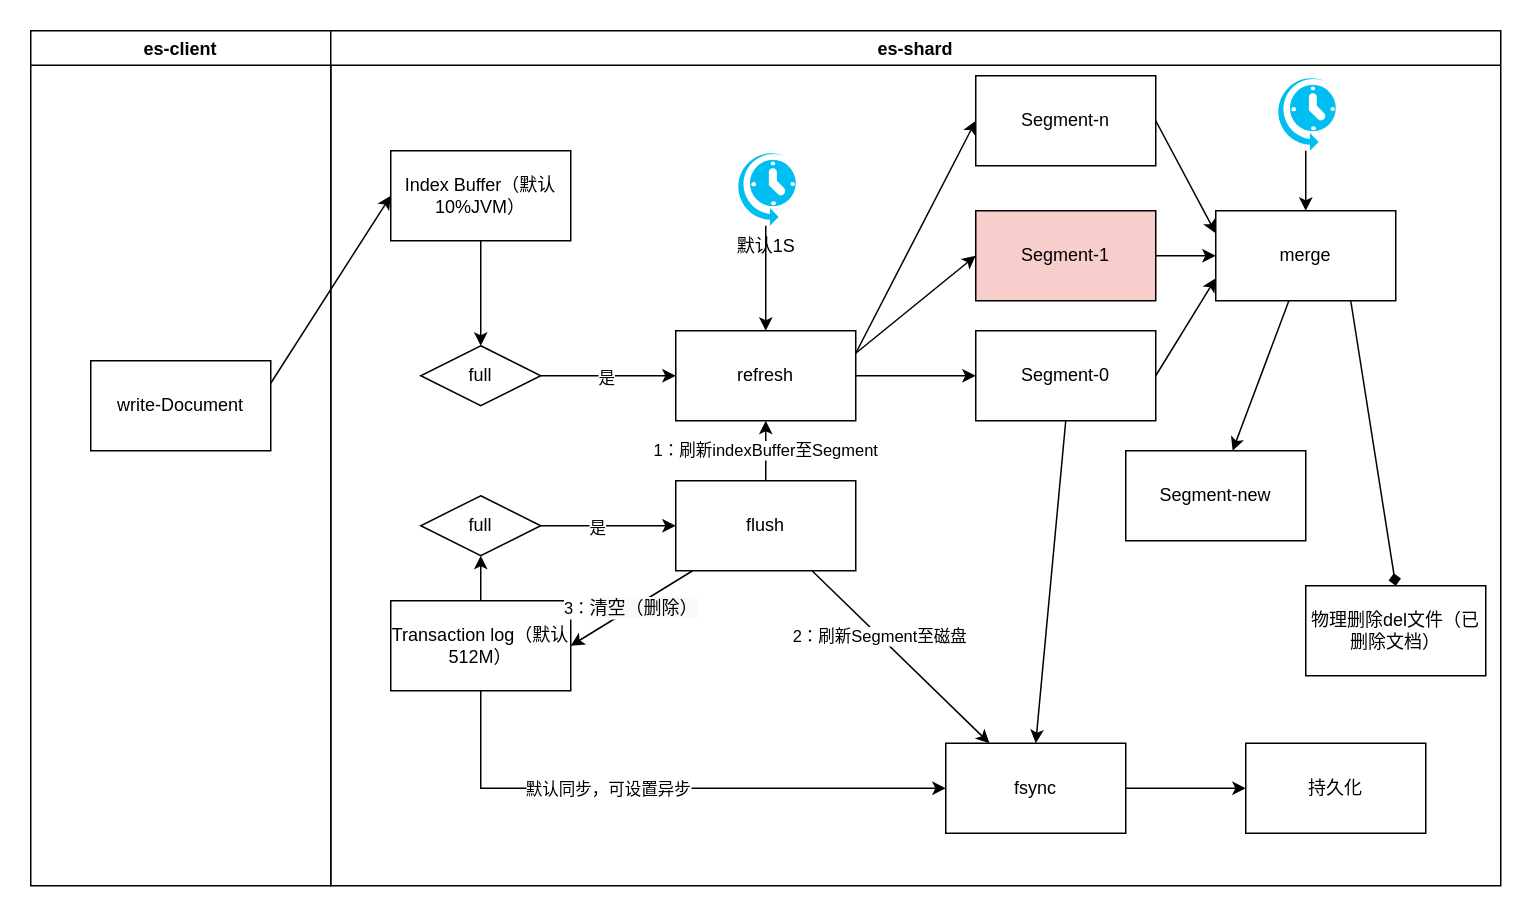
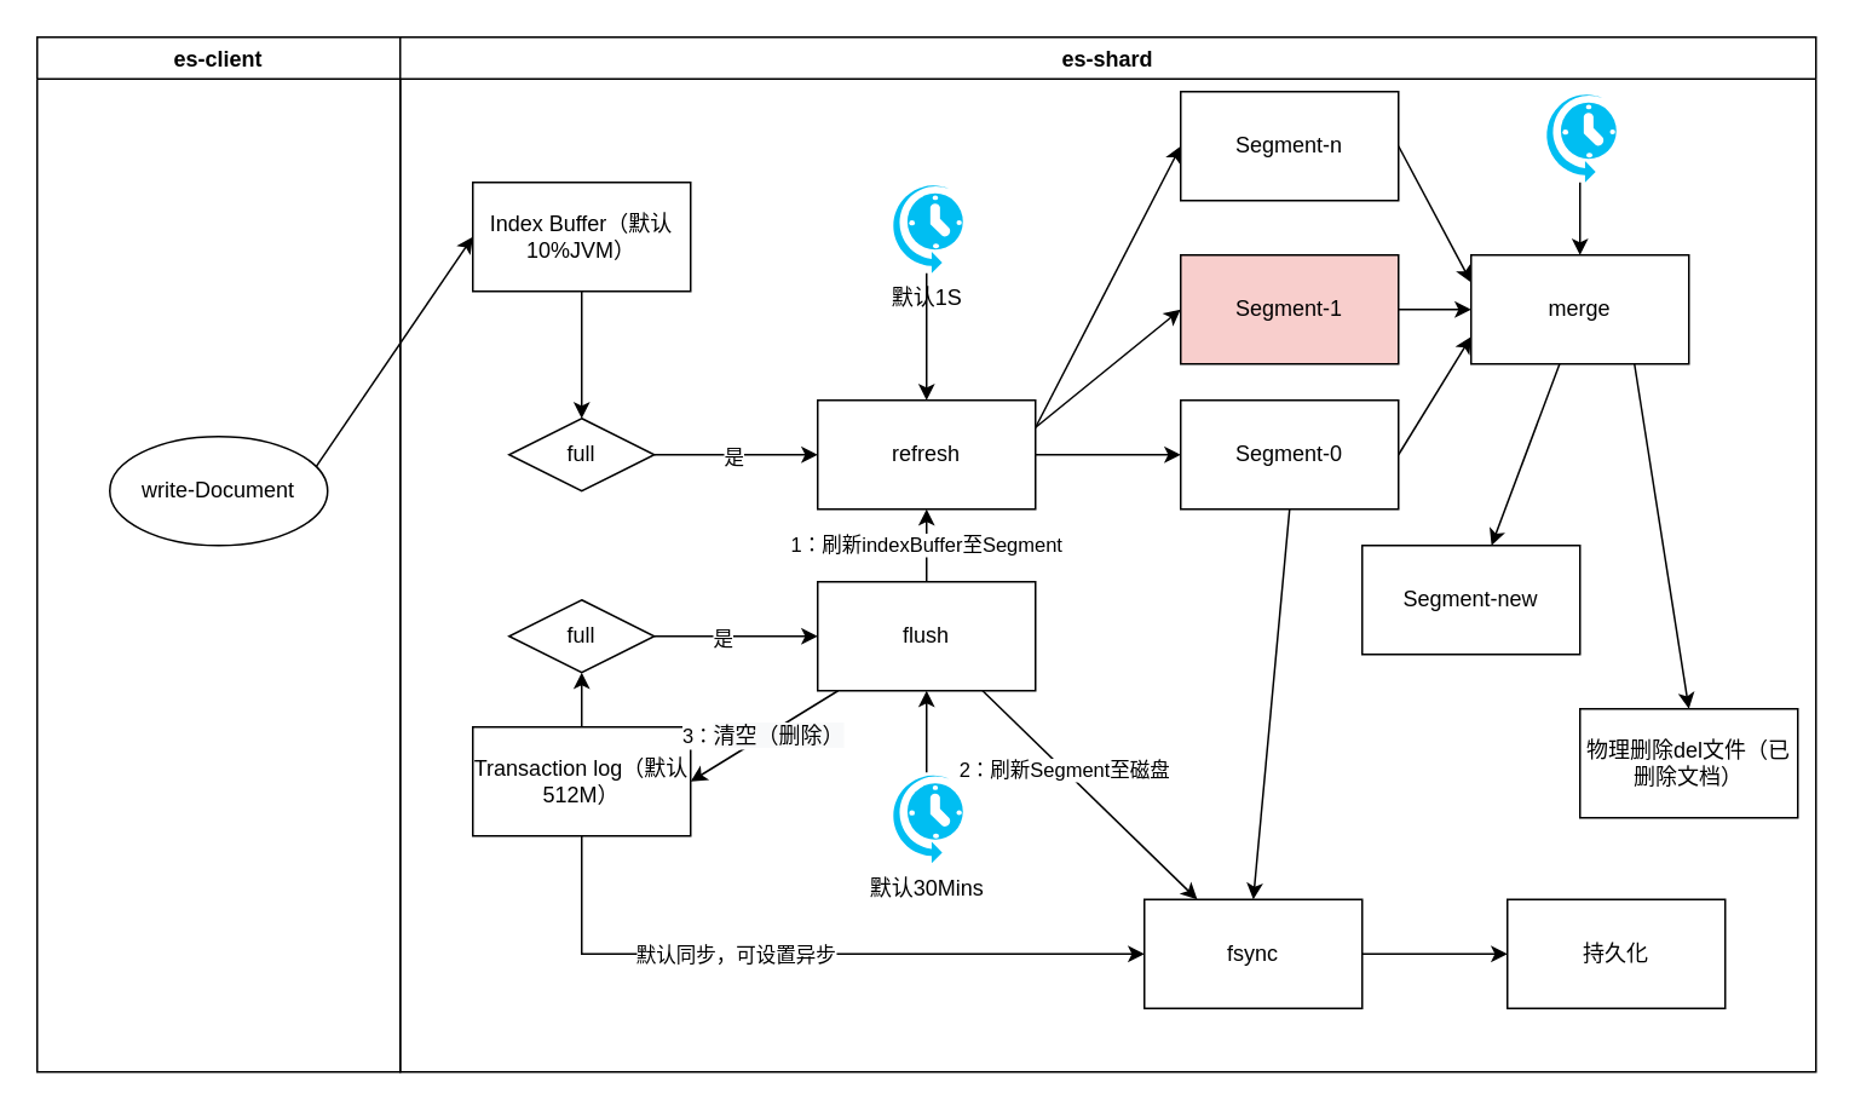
- <mxCell id="3" value="write-Document" style="rounded=0;whiteSpace=wrap;html=1;" vertex="1" parent="2"><mxGeometry x="40" y="220" width="120" height="60" as="geometry" /></mxCell>
+ <mxCell id="3" value="write-Document" style="ellipse;whiteSpace=wrap;html=1;" vertex="1" parent="2"><mxGeometry x="40" y="220" width="120" height="60" as="geometry" /></mxCell>
- <mxCell id="42" style="edgeStyle=none;rounded=0;orthogonalLoop=1;jettySize=auto;html=1;exitX=0.75;exitY=1;exitDx=0;exitDy=0;entryX=0.5;entryY=0;entryDx=0;entryDy=0;endArrow=diamond;" edge="1" parent="4" source="43" target="46"><mxGeometry relative="1" as="geometry" /></mxCell>
+ <mxCell id="42" style="edgeStyle=none;rounded=0;orthogonalLoop=1;jettySize=auto;html=1;exitX=0.75;exitY=1;exitDx=0;exitDy=0;entryX=0.5;entryY=0;entryDx=0;entryDy=0;" edge="1" parent="4" source="43" target="46"><mxGeometry relative="1" as="geometry" /></mxCell>
+ <mxCell id="26" value="" style="edgeStyle=orthogonalEdgeStyle;rounded=0;orthogonalLoop=1;jettySize=auto;html=1;" edge="1" parent="4" source="27" target="19"><mxGeometry relative="1" as="geometry" /></mxCell>
+ <mxCell id="27" value="默认30Mins" style="verticalLabelPosition=bottom;html=1;verticalAlign=top;align=center;strokeColor=none;fillColor=#00BEF2;shape=mxgraph.azure.scheduler;pointerEvents=1;" vertex="1" parent="4"><mxGeometry x="270" y="405" width="40" height="50" as="geometry" /></mxCell>
